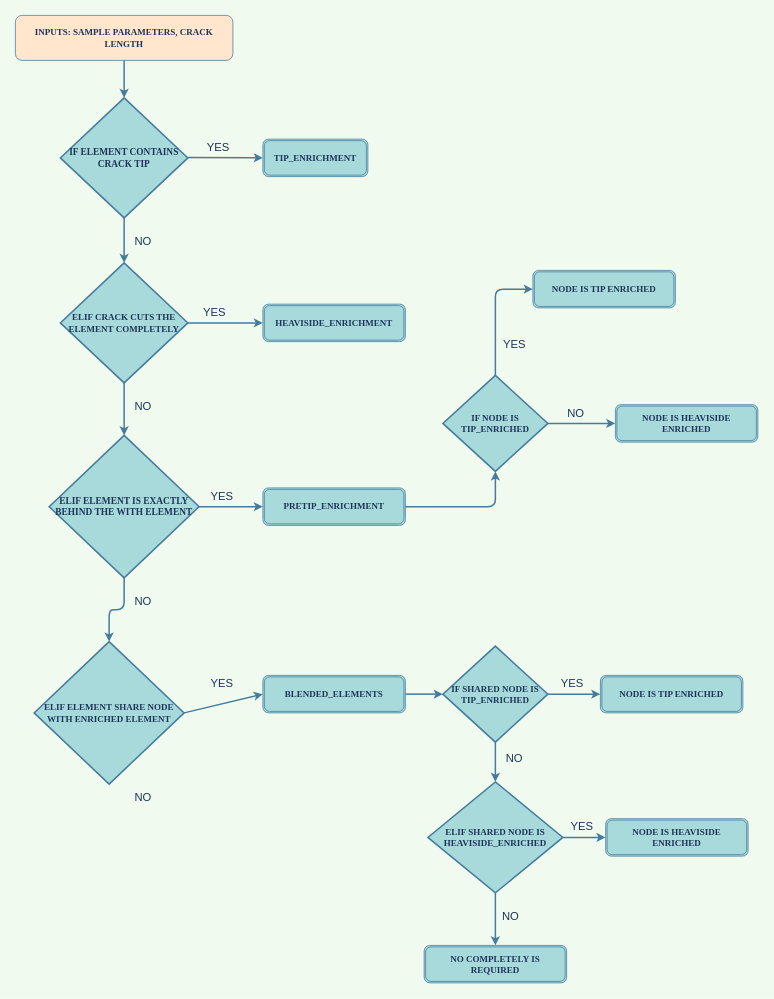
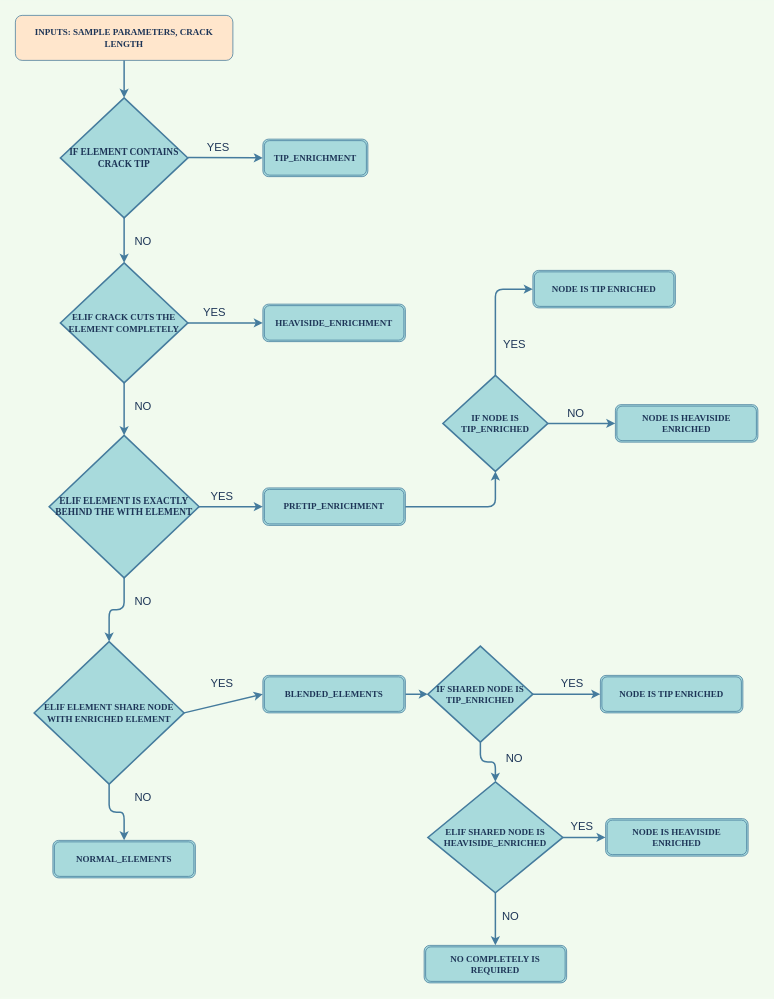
- <mxCell id="40" value="&lt;b&gt;IF SHARED NODE IS TIP_ENRICHED&lt;/b&gt;" style="strokeWidth=2;html=1;shape=mxgraph.flowchart.decision;whiteSpace=wrap;fontFamily=Comic Sans MS;rounded=1;fillColor=#A8DADC;strokeColor=#457B9D;fontColor=#1D3557;" parent="1" vertex="1"><mxGeometry x="590" y="861" width="140" height="128" as="geometry" /></mxCell>
+ <mxCell id="40" value="&lt;b&gt;IF SHARED NODE IS TIP_ENRICHED&lt;/b&gt;" style="strokeWidth=2;html=1;shape=mxgraph.flowchart.decision;whiteSpace=wrap;fontFamily=Comic Sans MS;rounded=1;fillColor=#A8DADC;strokeColor=#457B9D;fontColor=#1D3557;" parent="1" vertex="1"><mxGeometry x="570" y="861" width="140" height="128" as="geometry" /></mxCell>
+ <mxCell id="19" value="" style="edgeStyle=orthogonalEdgeStyle;rounded=1;sketch=0;orthogonalLoop=1;jettySize=auto;html=1;endSize=6;startSize=6;jumpSize=6;strokeWidth=2;labelBackgroundColor=#F1FAEE;strokeColor=#457B9D;fontColor=#1D3557;" parent="1" source="20" target="16" edge="1"><mxGeometry relative="1" as="geometry" /></mxCell>
+ <mxCell id="16" value="&lt;span&gt;&lt;b&gt;NORMAL_ELEMENTS&lt;/b&gt;&lt;/span&gt;" style="shape=ext;double=1;rounded=1;whiteSpace=wrap;html=1;fontFamily=Comic Sans MS;fillColor=#A8DADC;strokeColor=#457B9D;fontColor=#1D3557;" parent="1" vertex="1"><mxGeometry x="70" y="1120" width="190" height="50" as="geometry" /></mxCell>
